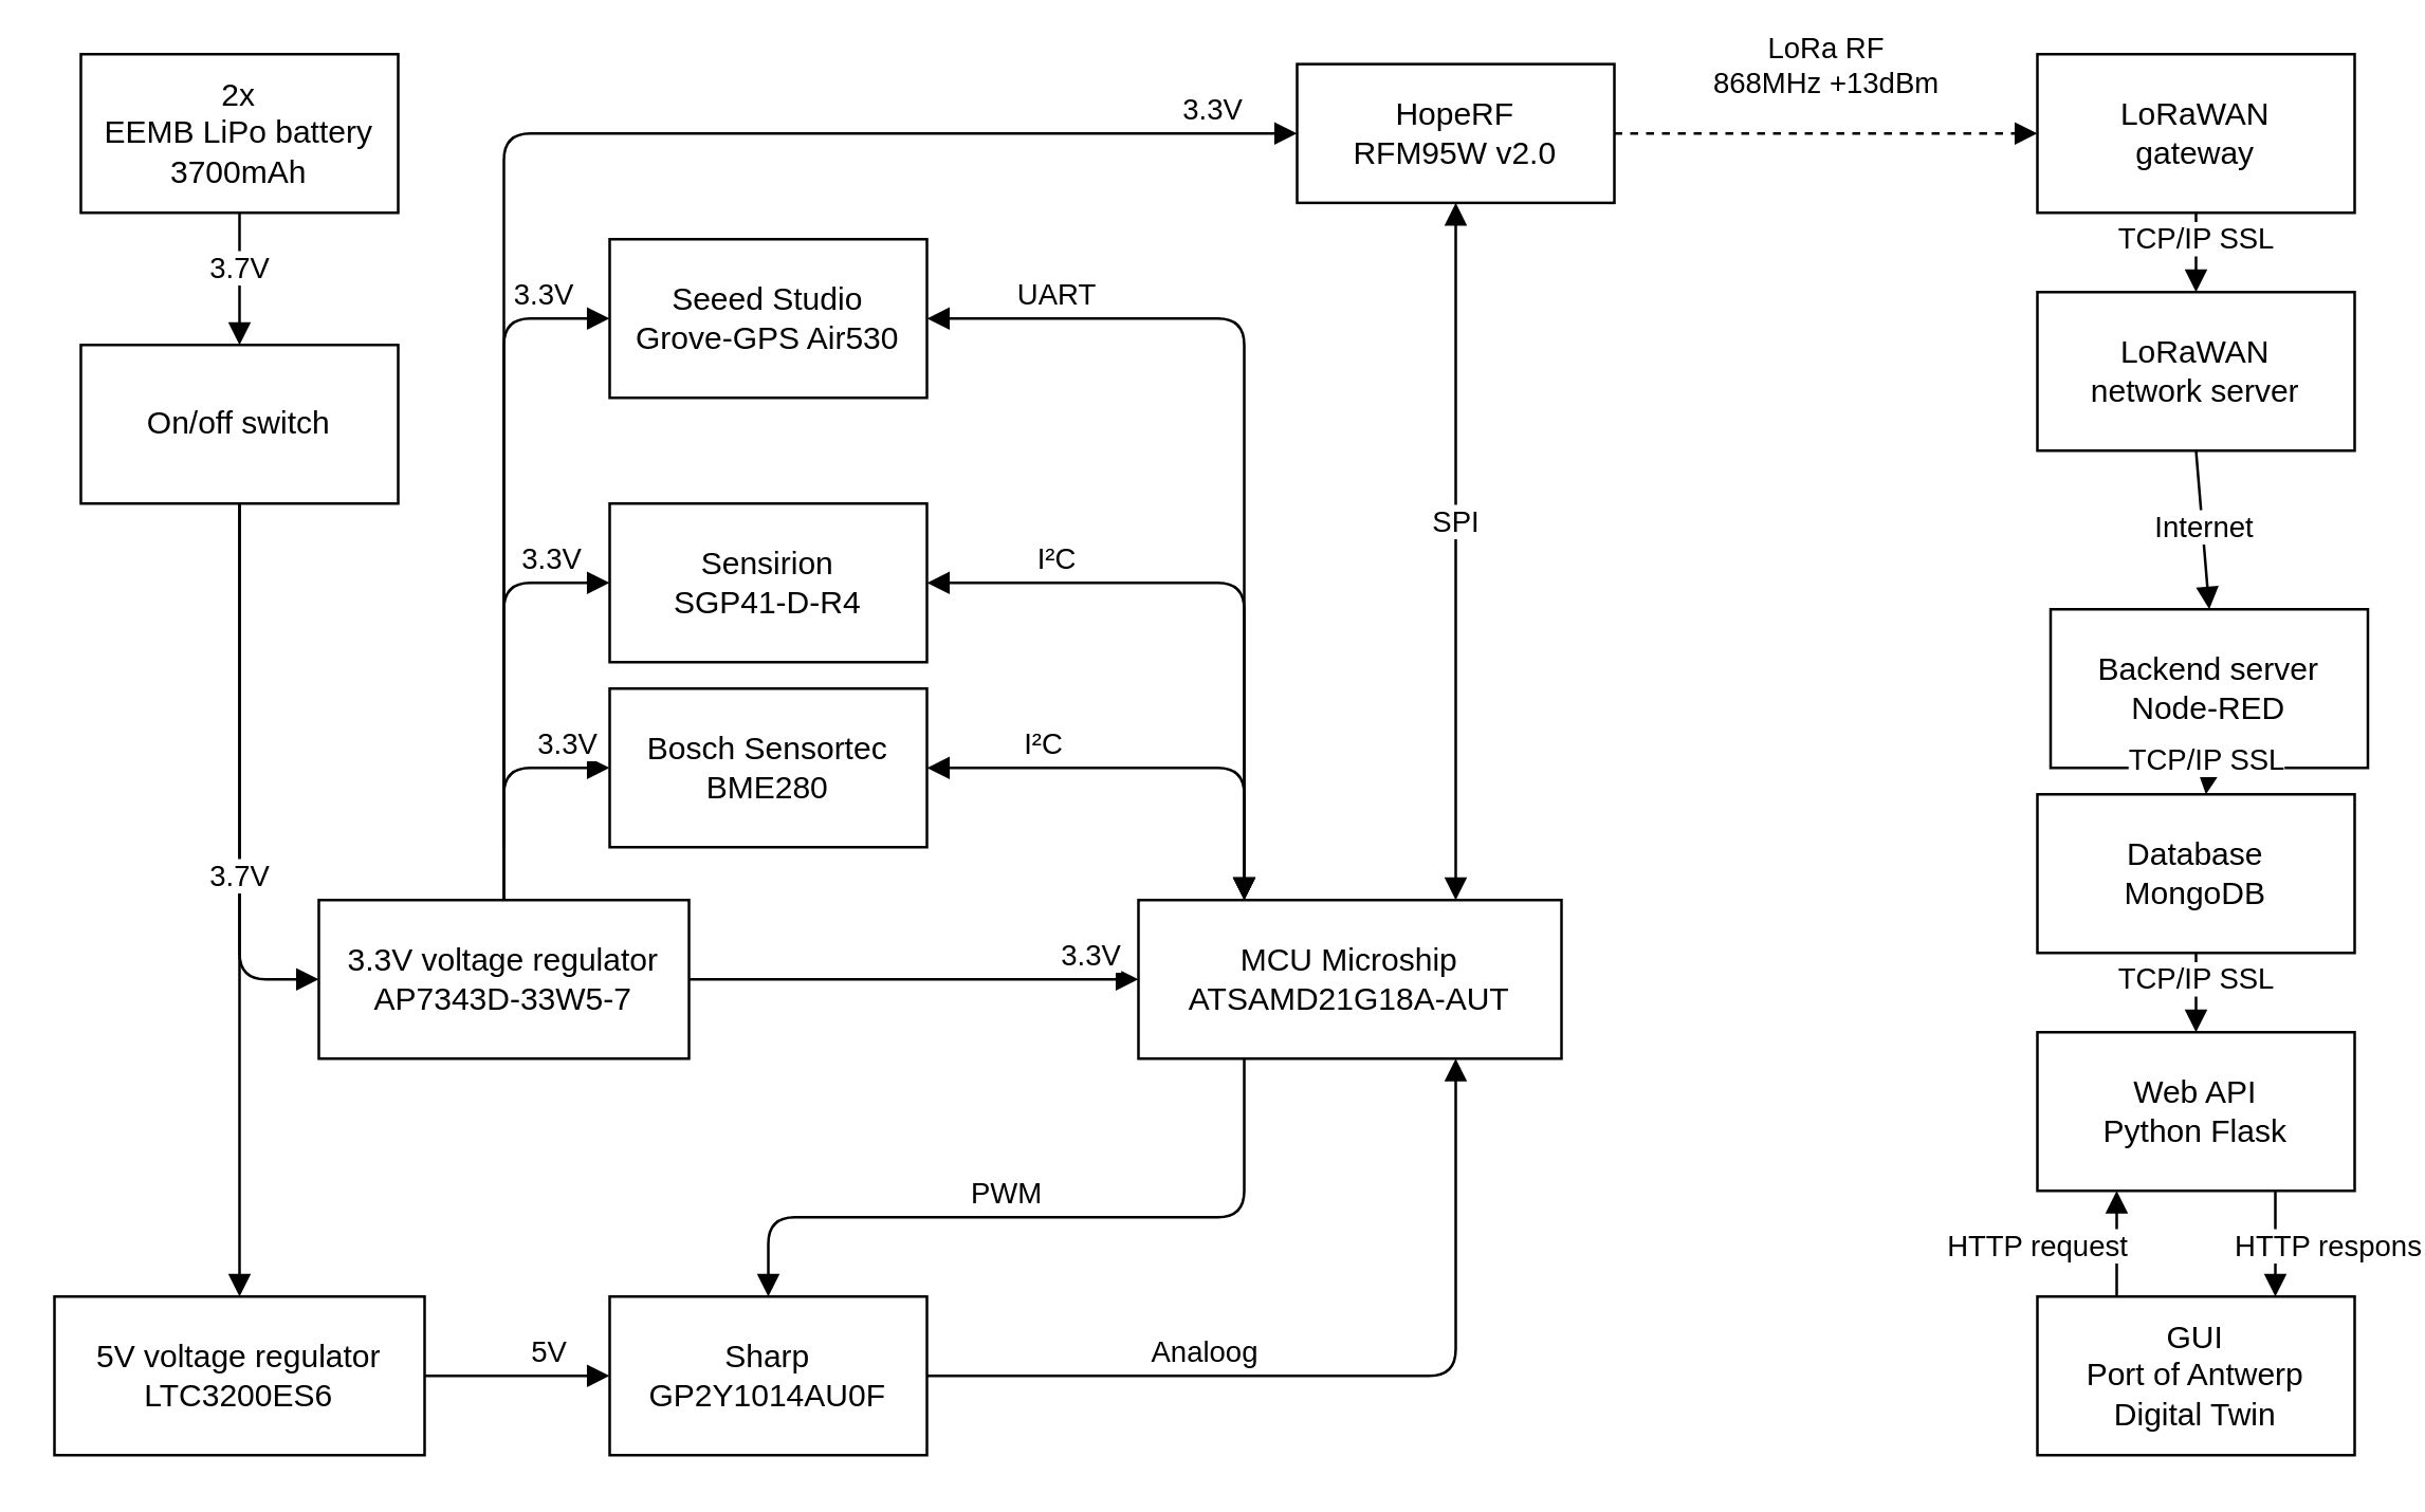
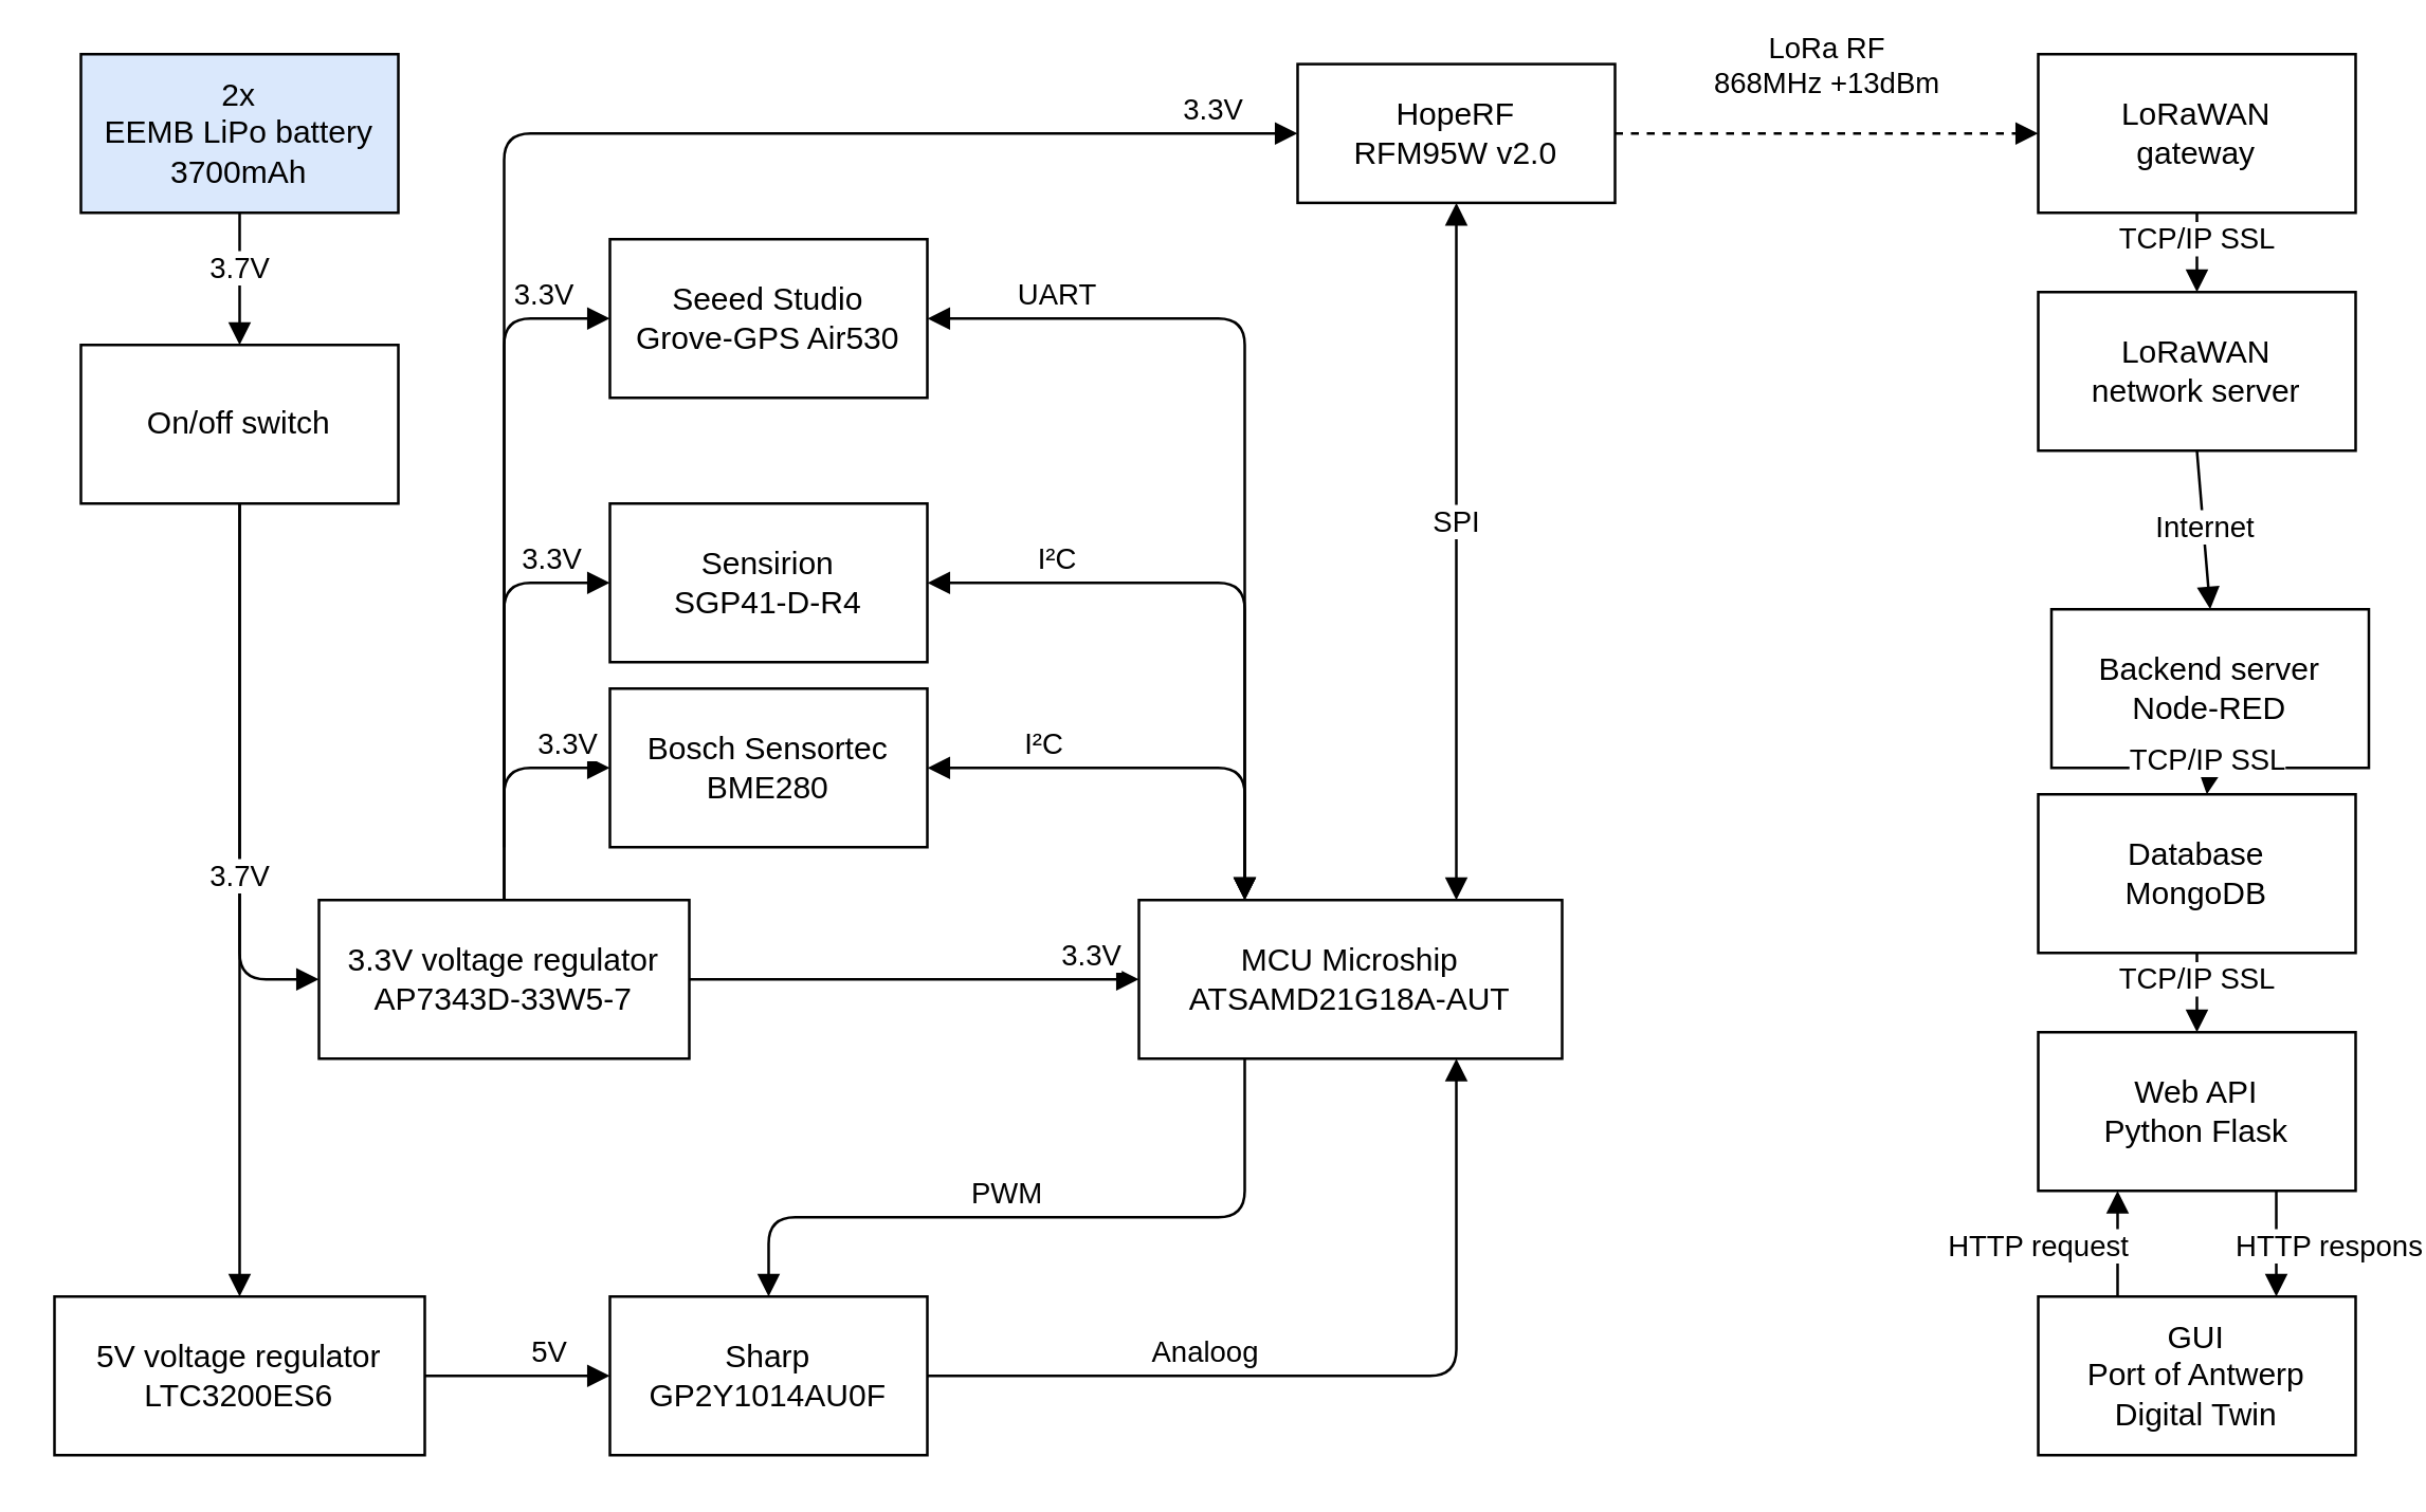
- <mxCell id="3" value="2x&lt;br&gt;EEMB LiPo battery&lt;br&gt;3700mAh" style="rounded=0;whiteSpace=wrap;html=1;" parent="1" vertex="1"><mxGeometry x="30" y="20" width="120" height="60" as="geometry" /></mxCell>
+ <mxCell id="3" value="2x&lt;br&gt;EEMB LiPo battery&lt;br&gt;3700mAh" style="rounded=0;whiteSpace=wrap;html=1;fillColor=#dae8fc;" parent="1" vertex="1"><mxGeometry x="30" y="20" width="120" height="60" as="geometry" /></mxCell>
